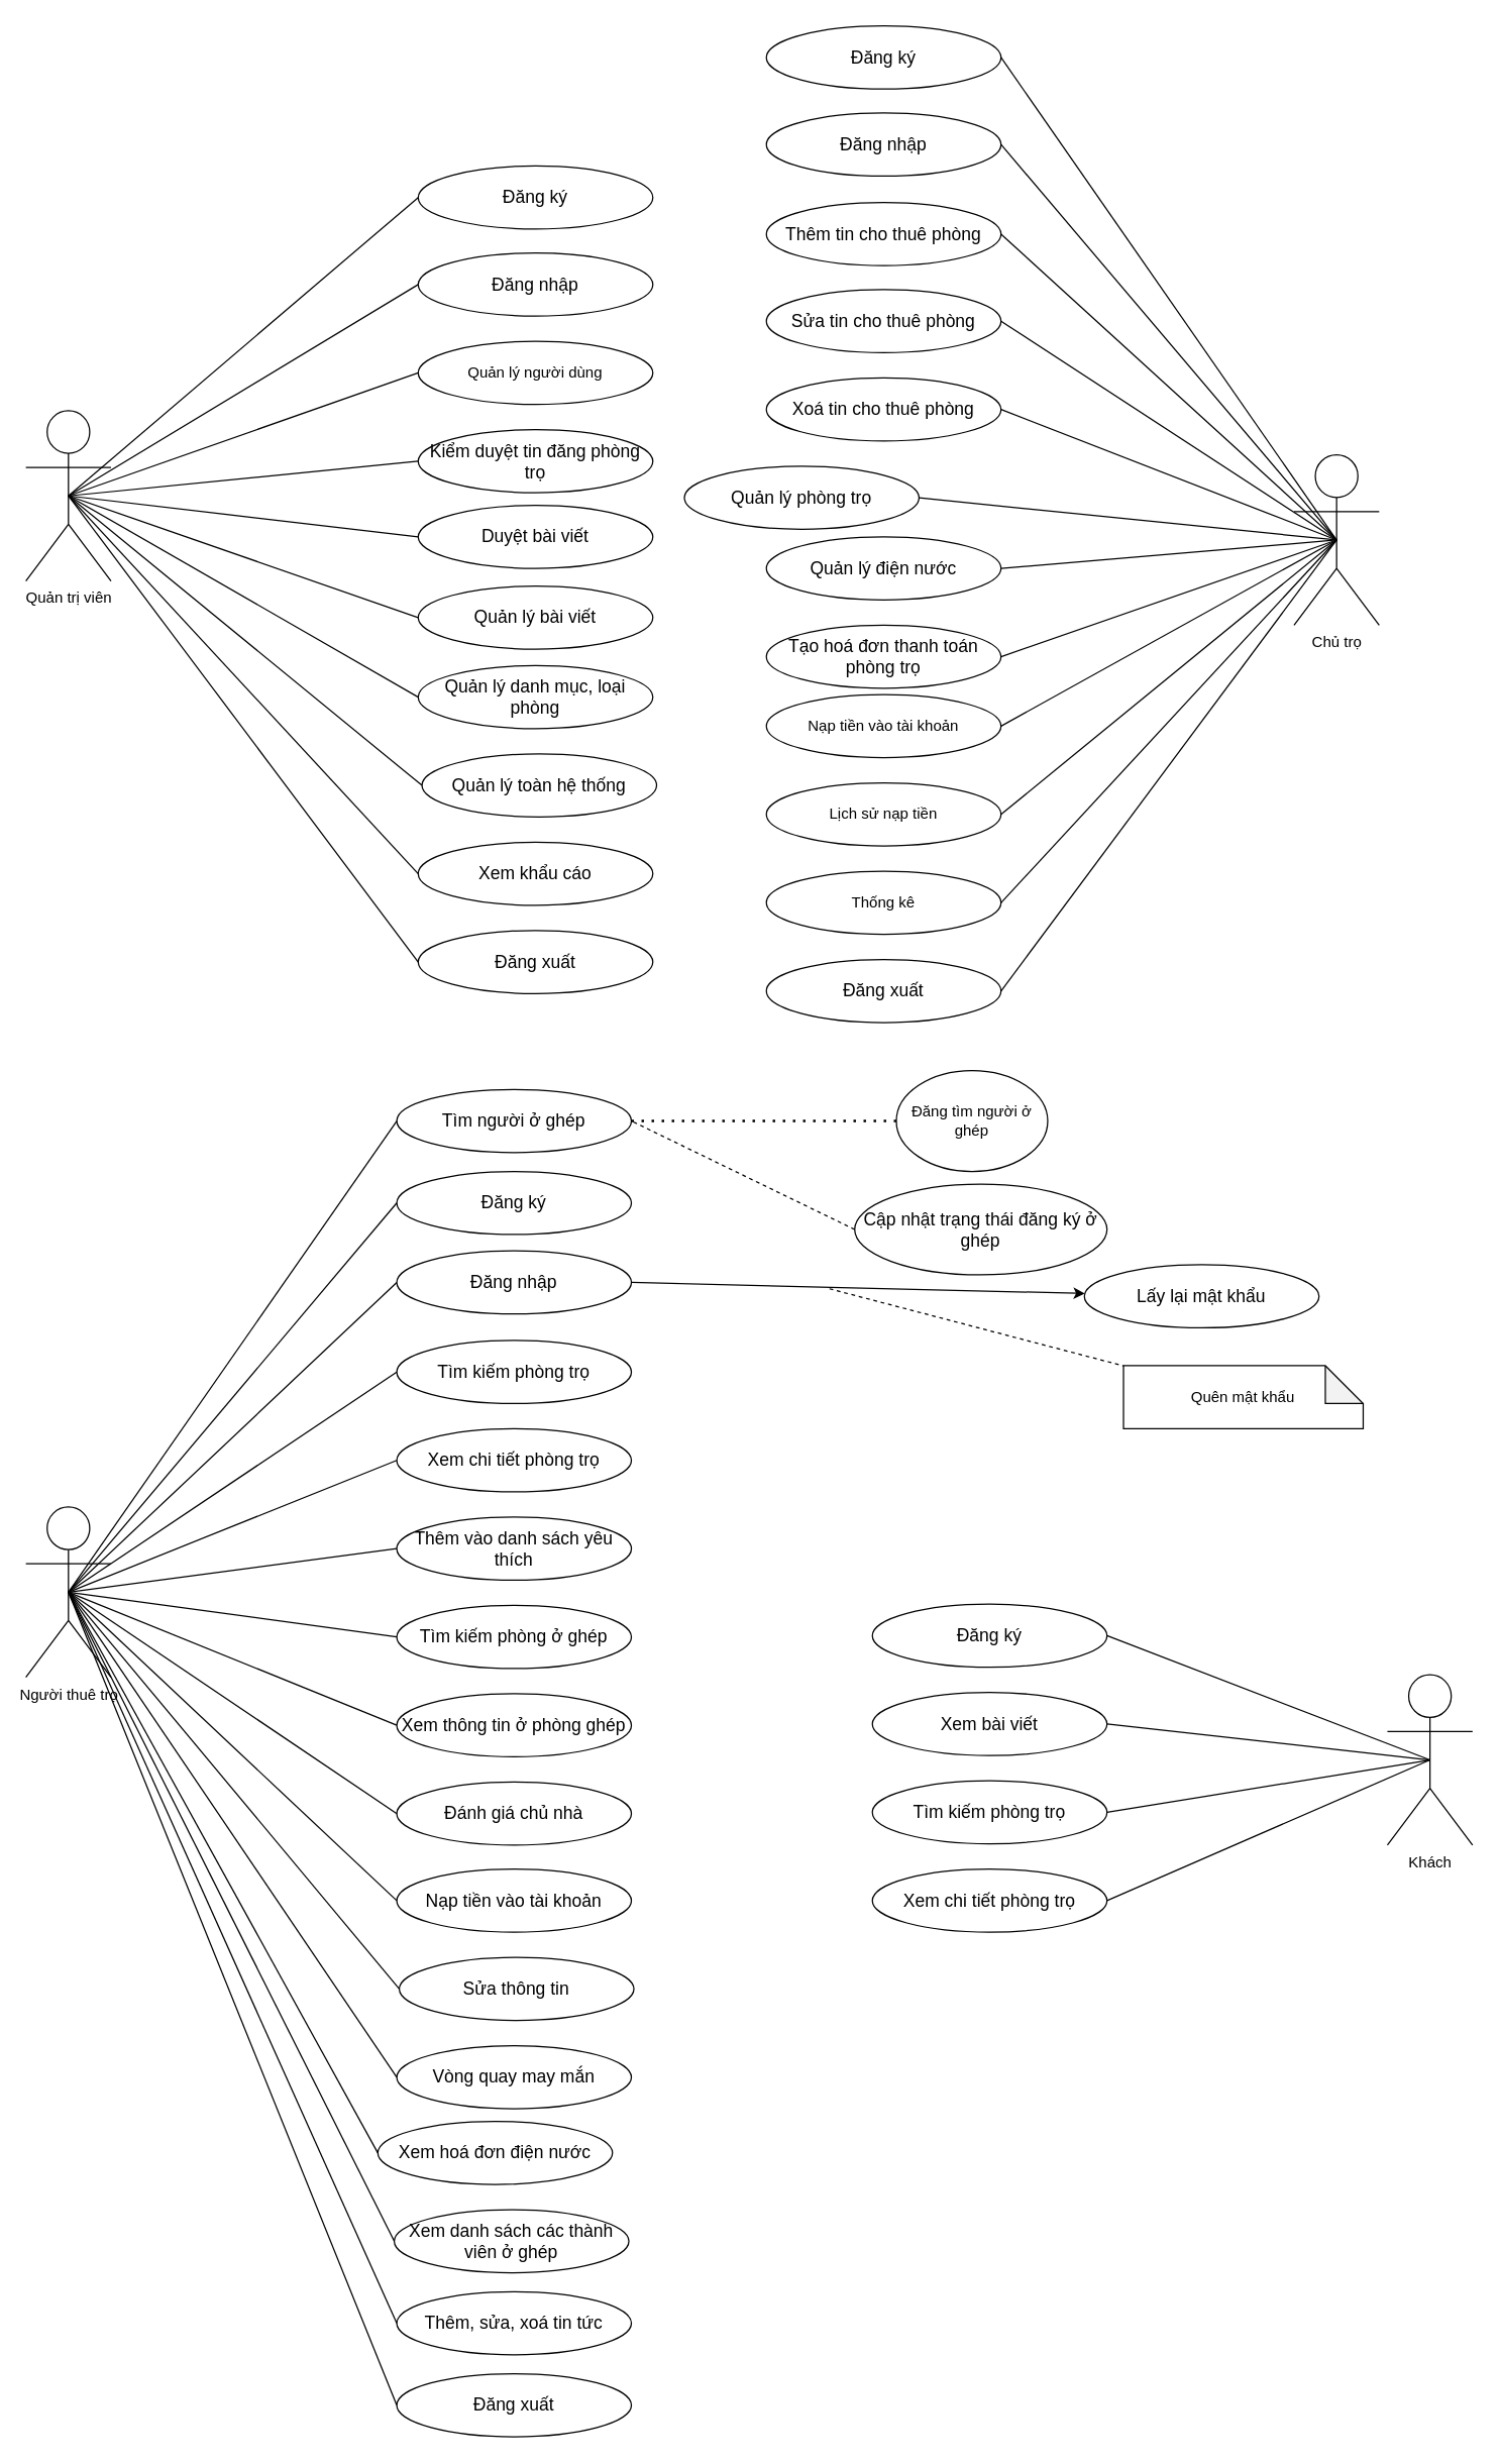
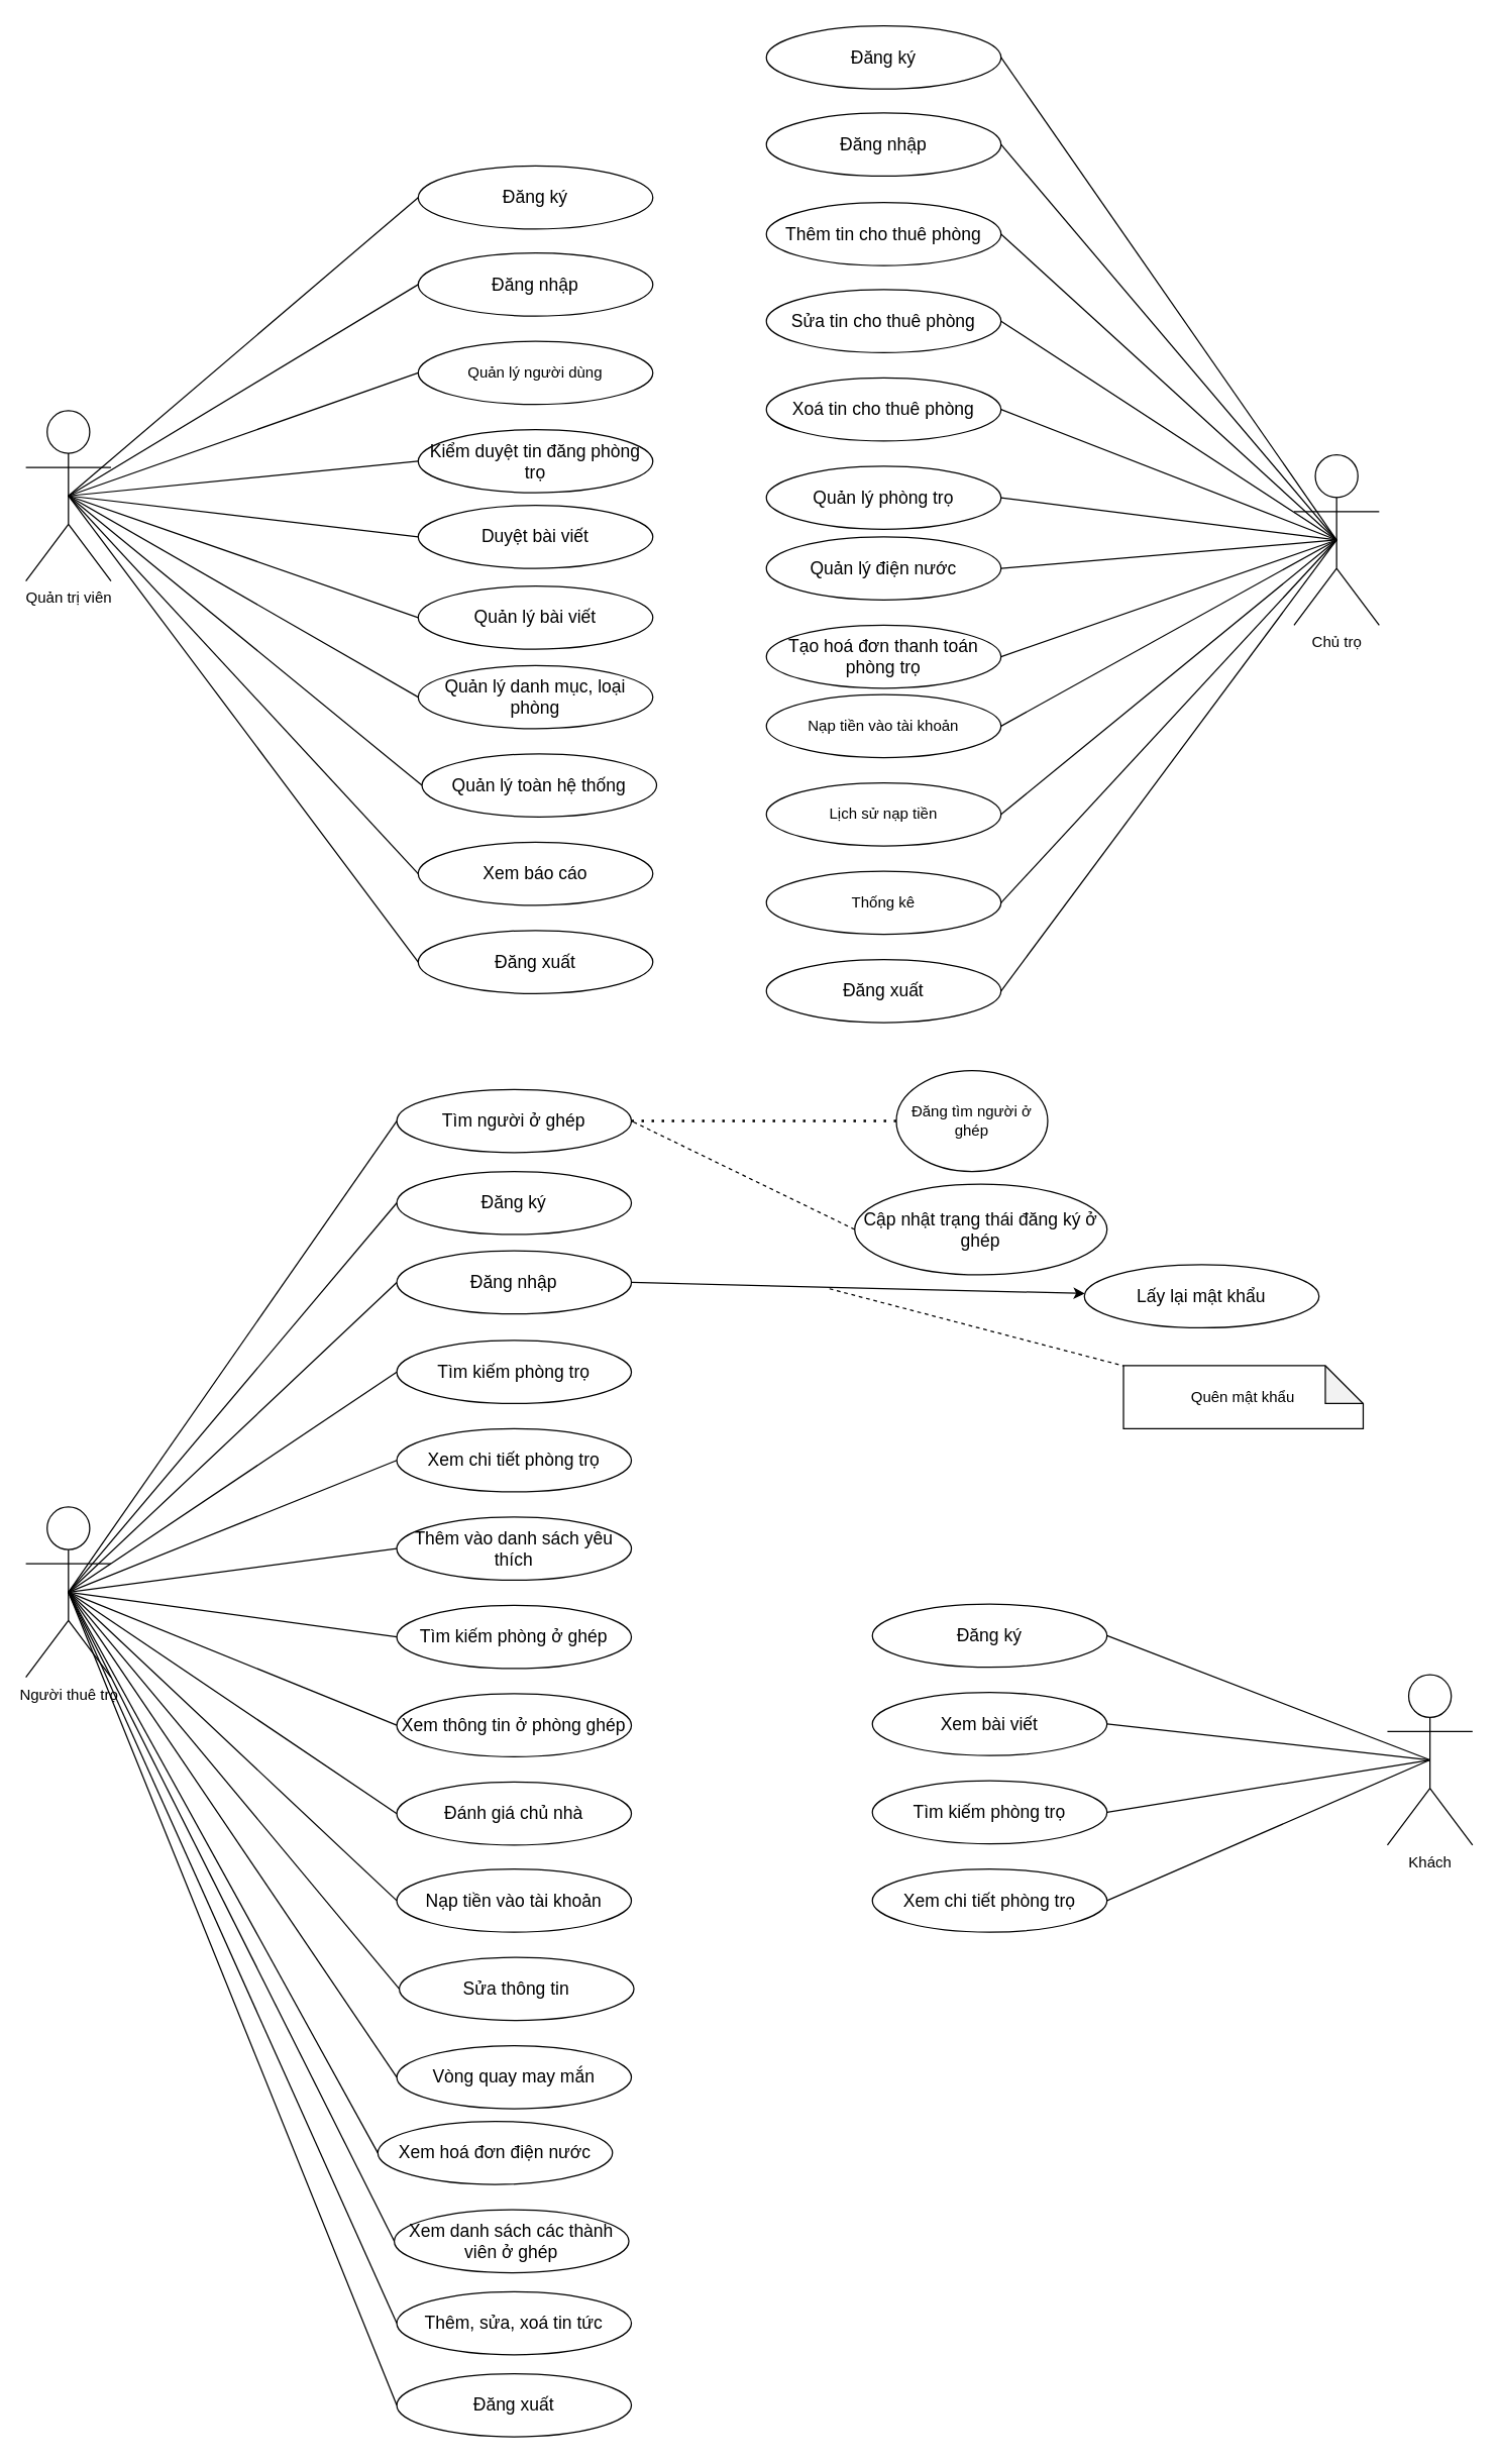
- <mxCell id="14" value="&lt;span style=&quot;font-size: 14px;&quot;&gt;Quản lý phòng trọ&lt;/span&gt;" style="ellipse;whiteSpace=wrap;html=1;" parent="1" vertex="1"><mxGeometry x="542" y="369" width="186" height="50" as="geometry" /></mxCell>
+ <mxCell id="14" value="&lt;span style=&quot;font-size: 14px;&quot;&gt;Quản lý phòng trọ&lt;/span&gt;" style="ellipse;whiteSpace=wrap;html=1;" parent="1" vertex="1"><mxGeometry x="607" y="369" width="186" height="50" as="geometry" /></mxCell>
- <mxCell id="13" value="&lt;span style=&quot;font-size: 14px;&quot;&gt;Xem khẩu cáo&lt;/span&gt;" style="ellipse;whiteSpace=wrap;html=1;" parent="1" vertex="1"><mxGeometry x="331" y="667" width="186" height="50" as="geometry" /></mxCell>
+ <mxCell id="13" value="&lt;span style=&quot;font-size: 14px;&quot;&gt;Xem báo cáo&lt;/span&gt;" style="ellipse;whiteSpace=wrap;html=1;" parent="1" vertex="1"><mxGeometry x="331" y="667" width="186" height="50" as="geometry" /></mxCell>
